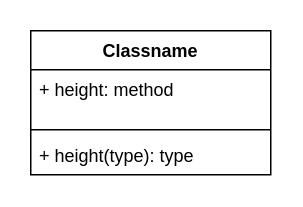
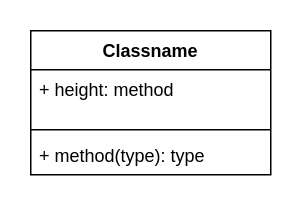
- <mxCell id="5" value="+ height(type): type" style="text;strokeColor=none;fillColor=none;align=left;verticalAlign=top;spacingLeft=4;spacingRight=4;overflow=hidden;rotatable=0;points=[[0,0.5],[1,0.5]];portConstraint=eastwest;hachureGap=4;" vertex="1" parent="2"><mxGeometry y="70" width="160" height="26" as="geometry" /></mxCell>
+ <mxCell id="5" value="+ method(type): type" style="text;strokeColor=none;fillColor=none;align=left;verticalAlign=top;spacingLeft=4;spacingRight=4;overflow=hidden;rotatable=0;points=[[0,0.5],[1,0.5]];portConstraint=eastwest;hachureGap=4;" vertex="1" parent="2"><mxGeometry y="70" width="160" height="26" as="geometry" /></mxCell>
